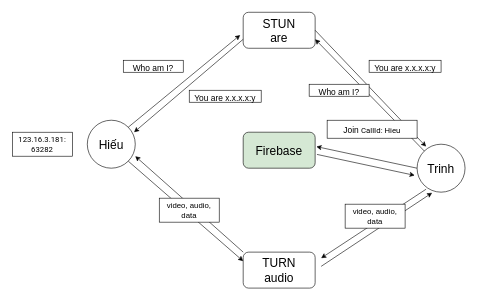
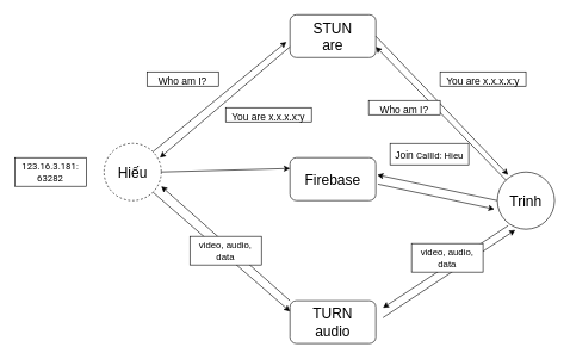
- <mxCell id="23" value="&lt;p style=&quot;text-align: center; line-height: 60%;&quot;&gt;&lt;span style=&quot;text-align: left; background-color: initial; font-size: 14px;&quot;&gt;Join&amp;nbsp;&lt;/span&gt;&lt;span style=&quot;font-family: Roboto, sans-serif; font-size: 13px; text-align: left; background-color: initial;&quot;&gt;CallId: Hieu&lt;/span&gt;&lt;br&gt;&lt;/p&gt;" style="rounded=0;whiteSpace=wrap;html=1;fontSize=20;" vertex="1" parent="1"><mxGeometry x="545" y="200" width="150" height="30" as="geometry" /></mxCell>
+ <mxCell id="23" value="&lt;p style=&quot;text-align: center; line-height: 60%;&quot;&gt;&lt;span style=&quot;text-align: left; background-color: initial; font-size: 14px;&quot;&gt;Join&amp;nbsp;&lt;/span&gt;&lt;span style=&quot;font-family: Roboto, sans-serif; font-size: 13px; text-align: left; background-color: initial;&quot;&gt;CallId: Hieu&lt;/span&gt;&lt;br&gt;&lt;/p&gt;" style="rounded=0;whiteSpace=wrap;html=1;fontSize=20;" vertex="1" parent="1"><mxGeometry x="545" y="200" width="110" height="30" as="geometry" /></mxCell>
- <mxCell id="2" value="&lt;font style=&quot;font-size: 20px;&quot;&gt;Hiếu&lt;/font&gt;" style="ellipse;whiteSpace=wrap;html=1;aspect=fixed;" vertex="1" parent="1"><mxGeometry x="145" y="200" width="80" height="80" as="geometry" /></mxCell>
+ <mxCell id="2" value="&lt;font style=&quot;font-size: 20px;&quot;&gt;Hiếu&lt;/font&gt;" style="ellipse;whiteSpace=wrap;html=1;aspect=fixed;dashed=1;" vertex="1" parent="1"><mxGeometry x="145" y="200" width="80" height="80" as="geometry" /></mxCell>
+ <mxCell id="8" value="" style="endArrow=classic;html=1;rounded=0;fontSize=20;exitX=1;exitY=0.5;exitDx=0;exitDy=0;entryX=0;entryY=0.25;entryDx=0;entryDy=0;" edge="1" parent="1" source="2" target="5"><mxGeometry width="50" height="50" relative="1" as="geometry"><mxPoint x="223.284" y="221.716" as="sourcePoint" /><mxPoint x="409.96" y="67.98" as="targetPoint" /></mxGeometry></mxCell>
- <mxCell id="5" value="Firebase&lt;br&gt;" style="rounded=1;whiteSpace=wrap;html=1;fontSize=20;fillColor=#d5e8d4;" vertex="1" parent="1"><mxGeometry x="405" y="220" width="120" height="60" as="geometry" /></mxCell>
+ <mxCell id="5" value="Firebase&lt;br&gt;" style="rounded=1;whiteSpace=wrap;html=1;fontSize=20;" vertex="1" parent="1"><mxGeometry x="405" y="220" width="120" height="60" as="geometry" /></mxCell>
